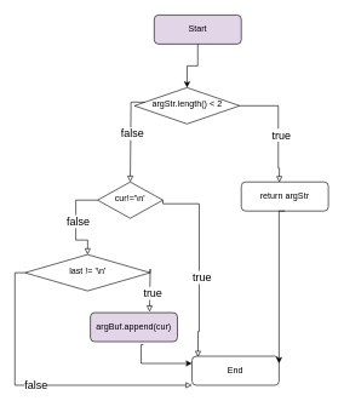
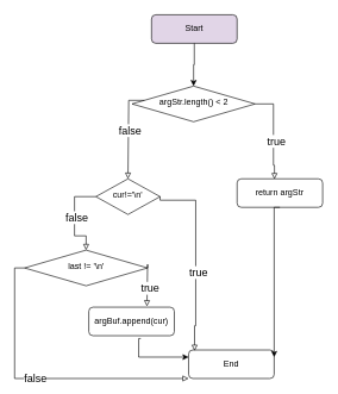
- <mxCell id="2" value="argStr.length() &lt; 2" style="rhombus;whiteSpace=wrap;html=1;shadow=0;fontFamily=Helvetica;fontSize=12;align=center;strokeWidth=1;spacing=6;spacingTop=-4;" vertex="1" parent="1"><mxGeometry x="184.75" y="120" width="145" height="50" as="geometry" /></mxCell>
+ <mxCell id="2" value="argStr.length() &lt; 2" style="rhombus;whiteSpace=wrap;html=1;shadow=0;fontFamily=Helvetica;fontSize=12;align=center;strokeWidth=1;spacing=6;spacingTop=-4;" vertex="1" parent="1"><mxGeometry x="184.75" y="120" width="172.5" height="50" as="geometry" /></mxCell>
- <mxCell id="20" value="argBuf.append(cur)" style="rounded=1;whiteSpace=wrap;html=1;fontSize=12;glass=0;strokeWidth=1;shadow=0;fillColor=#e1d5e7;" vertex="1" parent="1"><mxGeometry x="124" y="430" width="120" height="40" as="geometry" /></mxCell>
+ <mxCell id="20" value="argBuf.append(cur)" style="rounded=1;whiteSpace=wrap;html=1;fontSize=12;glass=0;strokeWidth=1;shadow=0;" vertex="1" parent="1"><mxGeometry x="124" y="430" width="120" height="40" as="geometry" /></mxCell>
